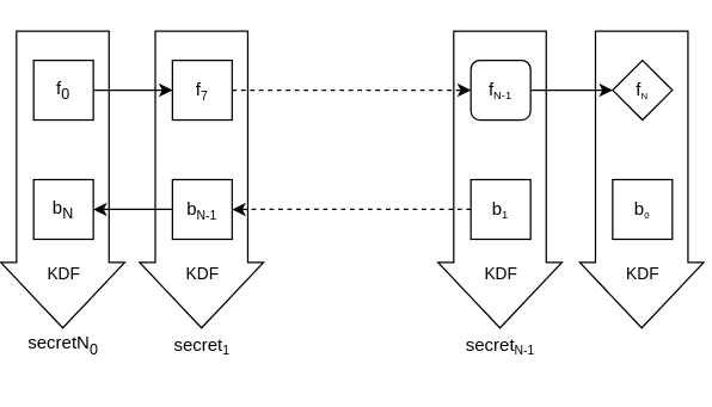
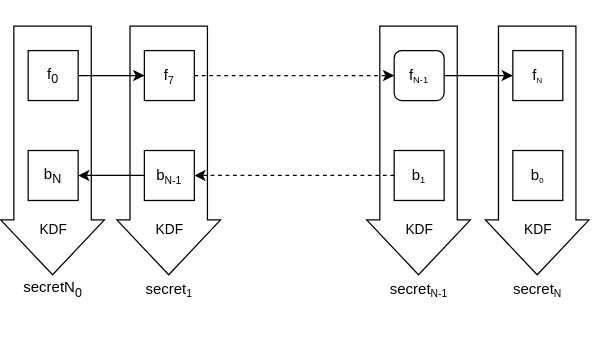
- <mxCell id="25" value="f&lt;span style=&quot;font-size: 7.5px;&quot;&gt;&lt;sub&gt;N&lt;/sub&gt;&lt;/span&gt;" style="rhombus;whiteSpace=wrap;html=1;" vertex="1" parent="24"><mxGeometry width="40" height="40" as="geometry" /></mxCell>
+ <mxCell id="25" value="f&lt;span style=&quot;font-size: 7.5px;&quot;&gt;&lt;sub&gt;N&lt;/sub&gt;&lt;/span&gt;" style="rounded=0;whiteSpace=wrap;html=1;" vertex="1" parent="24"><mxGeometry width="40" height="40" as="geometry" /></mxCell>
+ <mxCell id="5" value="secret&lt;font size=&quot;1&quot;&gt;&lt;sub&gt;N&lt;/sub&gt;&lt;/font&gt;" style="rounded=0;whiteSpace=wrap;html=1;strokeColor=none;" vertex="1" parent="1"><mxGeometry x="403" y="211" width="50" height="40" as="geometry" /></mxCell>
